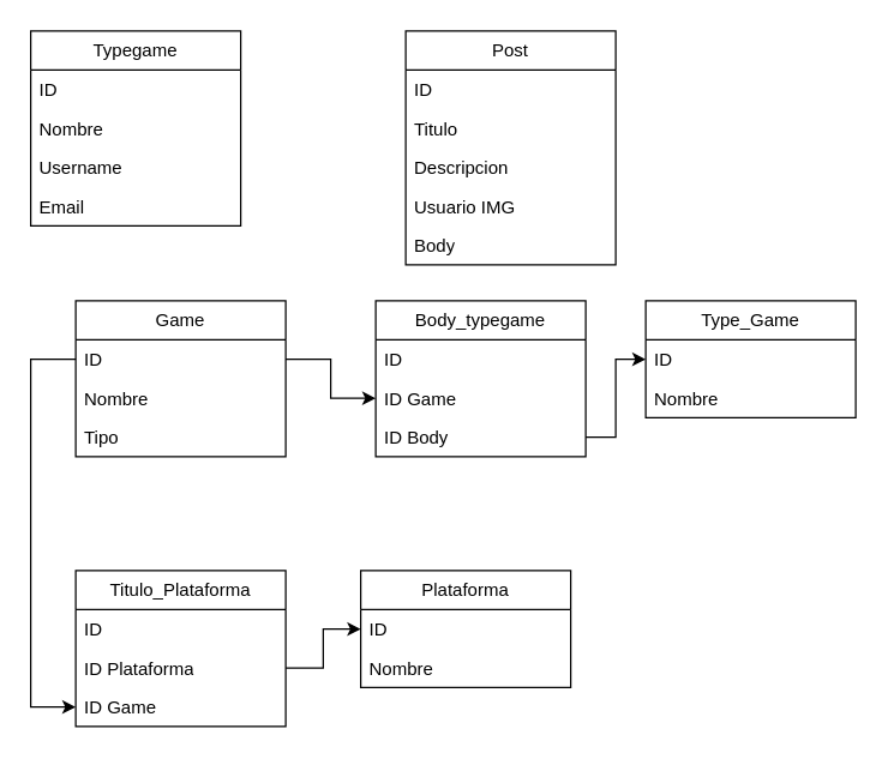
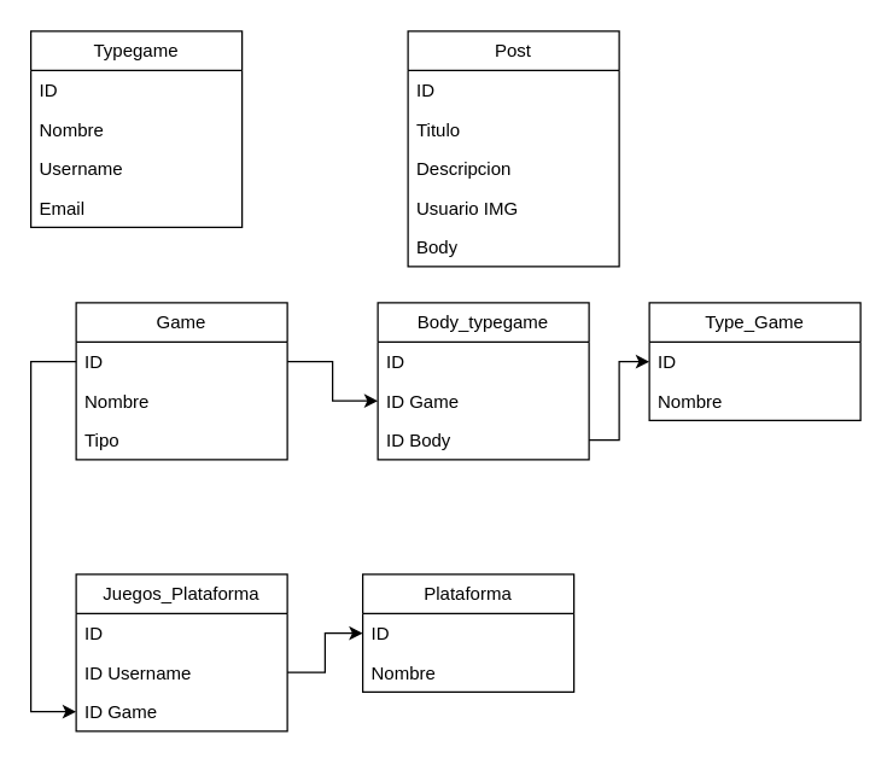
- <mxCell id="20" value="Titulo_Plataforma" style="swimlane;fontStyle=0;childLayout=stackLayout;horizontal=1;startSize=26;fillColor=none;horizontalStack=0;resizeParent=1;resizeParentMax=0;resizeLast=0;collapsible=1;marginBottom=0;whiteSpace=wrap;html=1;" vertex="1" parent="1"><mxGeometry x="50" y="380" width="140" height="104" as="geometry" /></mxCell>
+ <mxCell id="20" value="Juegos_Plataforma" style="swimlane;fontStyle=0;childLayout=stackLayout;horizontal=1;startSize=26;fillColor=none;horizontalStack=0;resizeParent=1;resizeParentMax=0;resizeLast=0;collapsible=1;marginBottom=0;whiteSpace=wrap;html=1;" vertex="1" parent="1"><mxGeometry x="50" y="380" width="140" height="104" as="geometry" /></mxCell>
- <mxCell id="22" value="ID Plataforma" style="text;strokeColor=none;fillColor=none;align=left;verticalAlign=top;spacingLeft=4;spacingRight=4;overflow=hidden;rotatable=0;points=[[0,0.5],[1,0.5]];portConstraint=eastwest;whiteSpace=wrap;html=1;" vertex="1" parent="20"><mxGeometry y="52" width="140" height="26" as="geometry" /></mxCell>
+ <mxCell id="22" value="ID Username" style="text;strokeColor=none;fillColor=none;align=left;verticalAlign=top;spacingLeft=4;spacingRight=4;overflow=hidden;rotatable=0;points=[[0,0.5],[1,0.5]];portConstraint=eastwest;whiteSpace=wrap;html=1;" vertex="1" parent="20"><mxGeometry y="52" width="140" height="26" as="geometry" /></mxCell>
